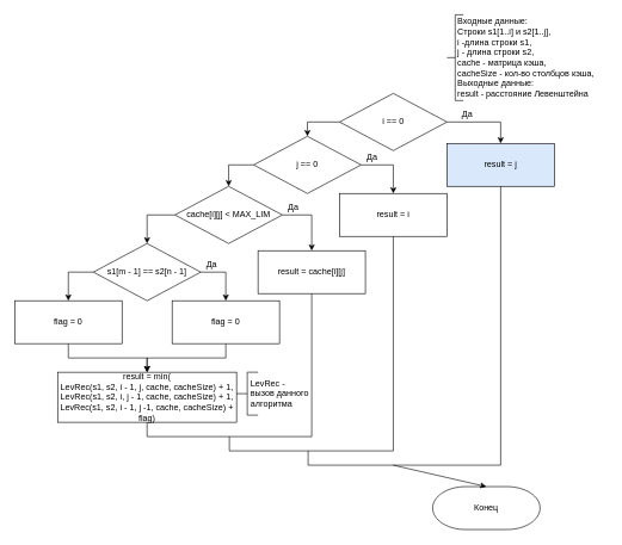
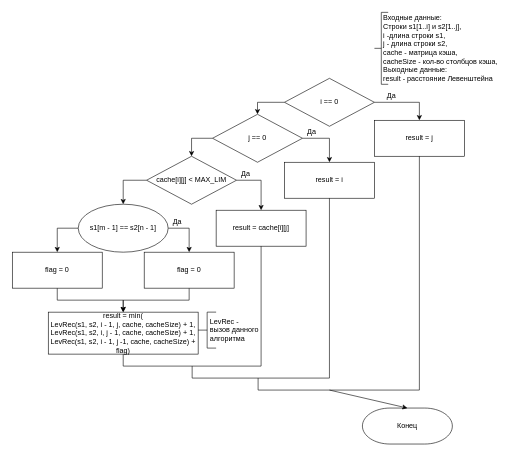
- <mxCell id="8" value="result = j" style="rounded=0;whiteSpace=wrap;html=1;fillColor=#dae8fc;" vertex="1" parent="1"><mxGeometry x="624" y="200" width="150" height="60" as="geometry" /></mxCell>
+ <mxCell id="8" value="result = j" style="rounded=0;whiteSpace=wrap;html=1;" vertex="1" parent="1"><mxGeometry x="624" y="200" width="150" height="60" as="geometry" /></mxCell>
- <mxCell id="15" value="s1[m - 1] == s2[n - 1]" style="rhombus;whiteSpace=wrap;html=1;shadow=0;sketch=0;fontFamily=Helvetica;strokeWidth=1;gradientColor=none;" vertex="1" parent="1"><mxGeometry x="130" y="340" width="150" height="80" as="geometry" /></mxCell>
+ <mxCell id="15" value="s1[m - 1] == s2[n - 1]" style="ellipse;whiteSpace=wrap;html=1;shadow=0;sketch=0;fontFamily=Helvetica;strokeWidth=1;gradientColor=none;" vertex="1" parent="1"><mxGeometry x="130" y="340" width="150" height="80" as="geometry" /></mxCell>
